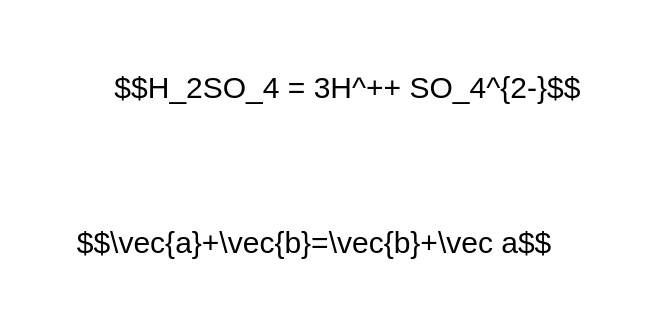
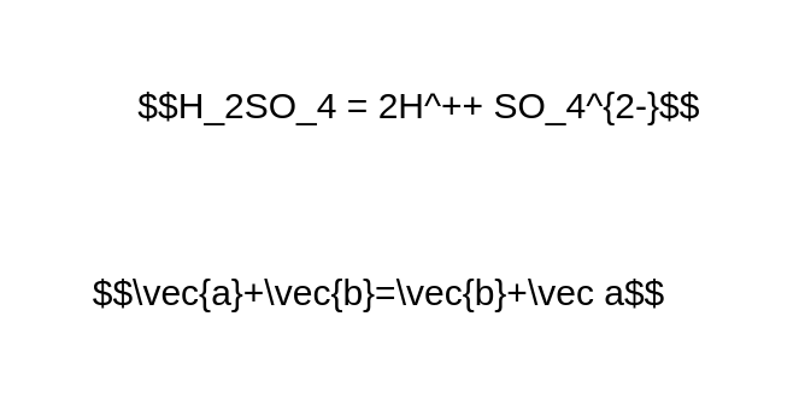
- <mxCell id="2" value="$$H_2SO_4 = 3H^++ SO_4^{2-}$$&amp;nbsp;" style="text;html=1;align=center;verticalAlign=middle;resizable=0;points=[];autosize=1;strokeColor=none;fillColor=none;" vertex="1" parent="1"><mxGeometry x="35" y="20" width="210" height="30" as="geometry" /></mxCell>
+ <mxCell id="2" value="$$H_2SO_4 = 2H^++ SO_4^{2-}$$&amp;nbsp;" style="text;html=1;align=center;verticalAlign=middle;resizable=0;points=[];autosize=1;strokeColor=none;fillColor=none;" vertex="1" parent="1"><mxGeometry x="35" y="20" width="210" height="30" as="geometry" /></mxCell>
